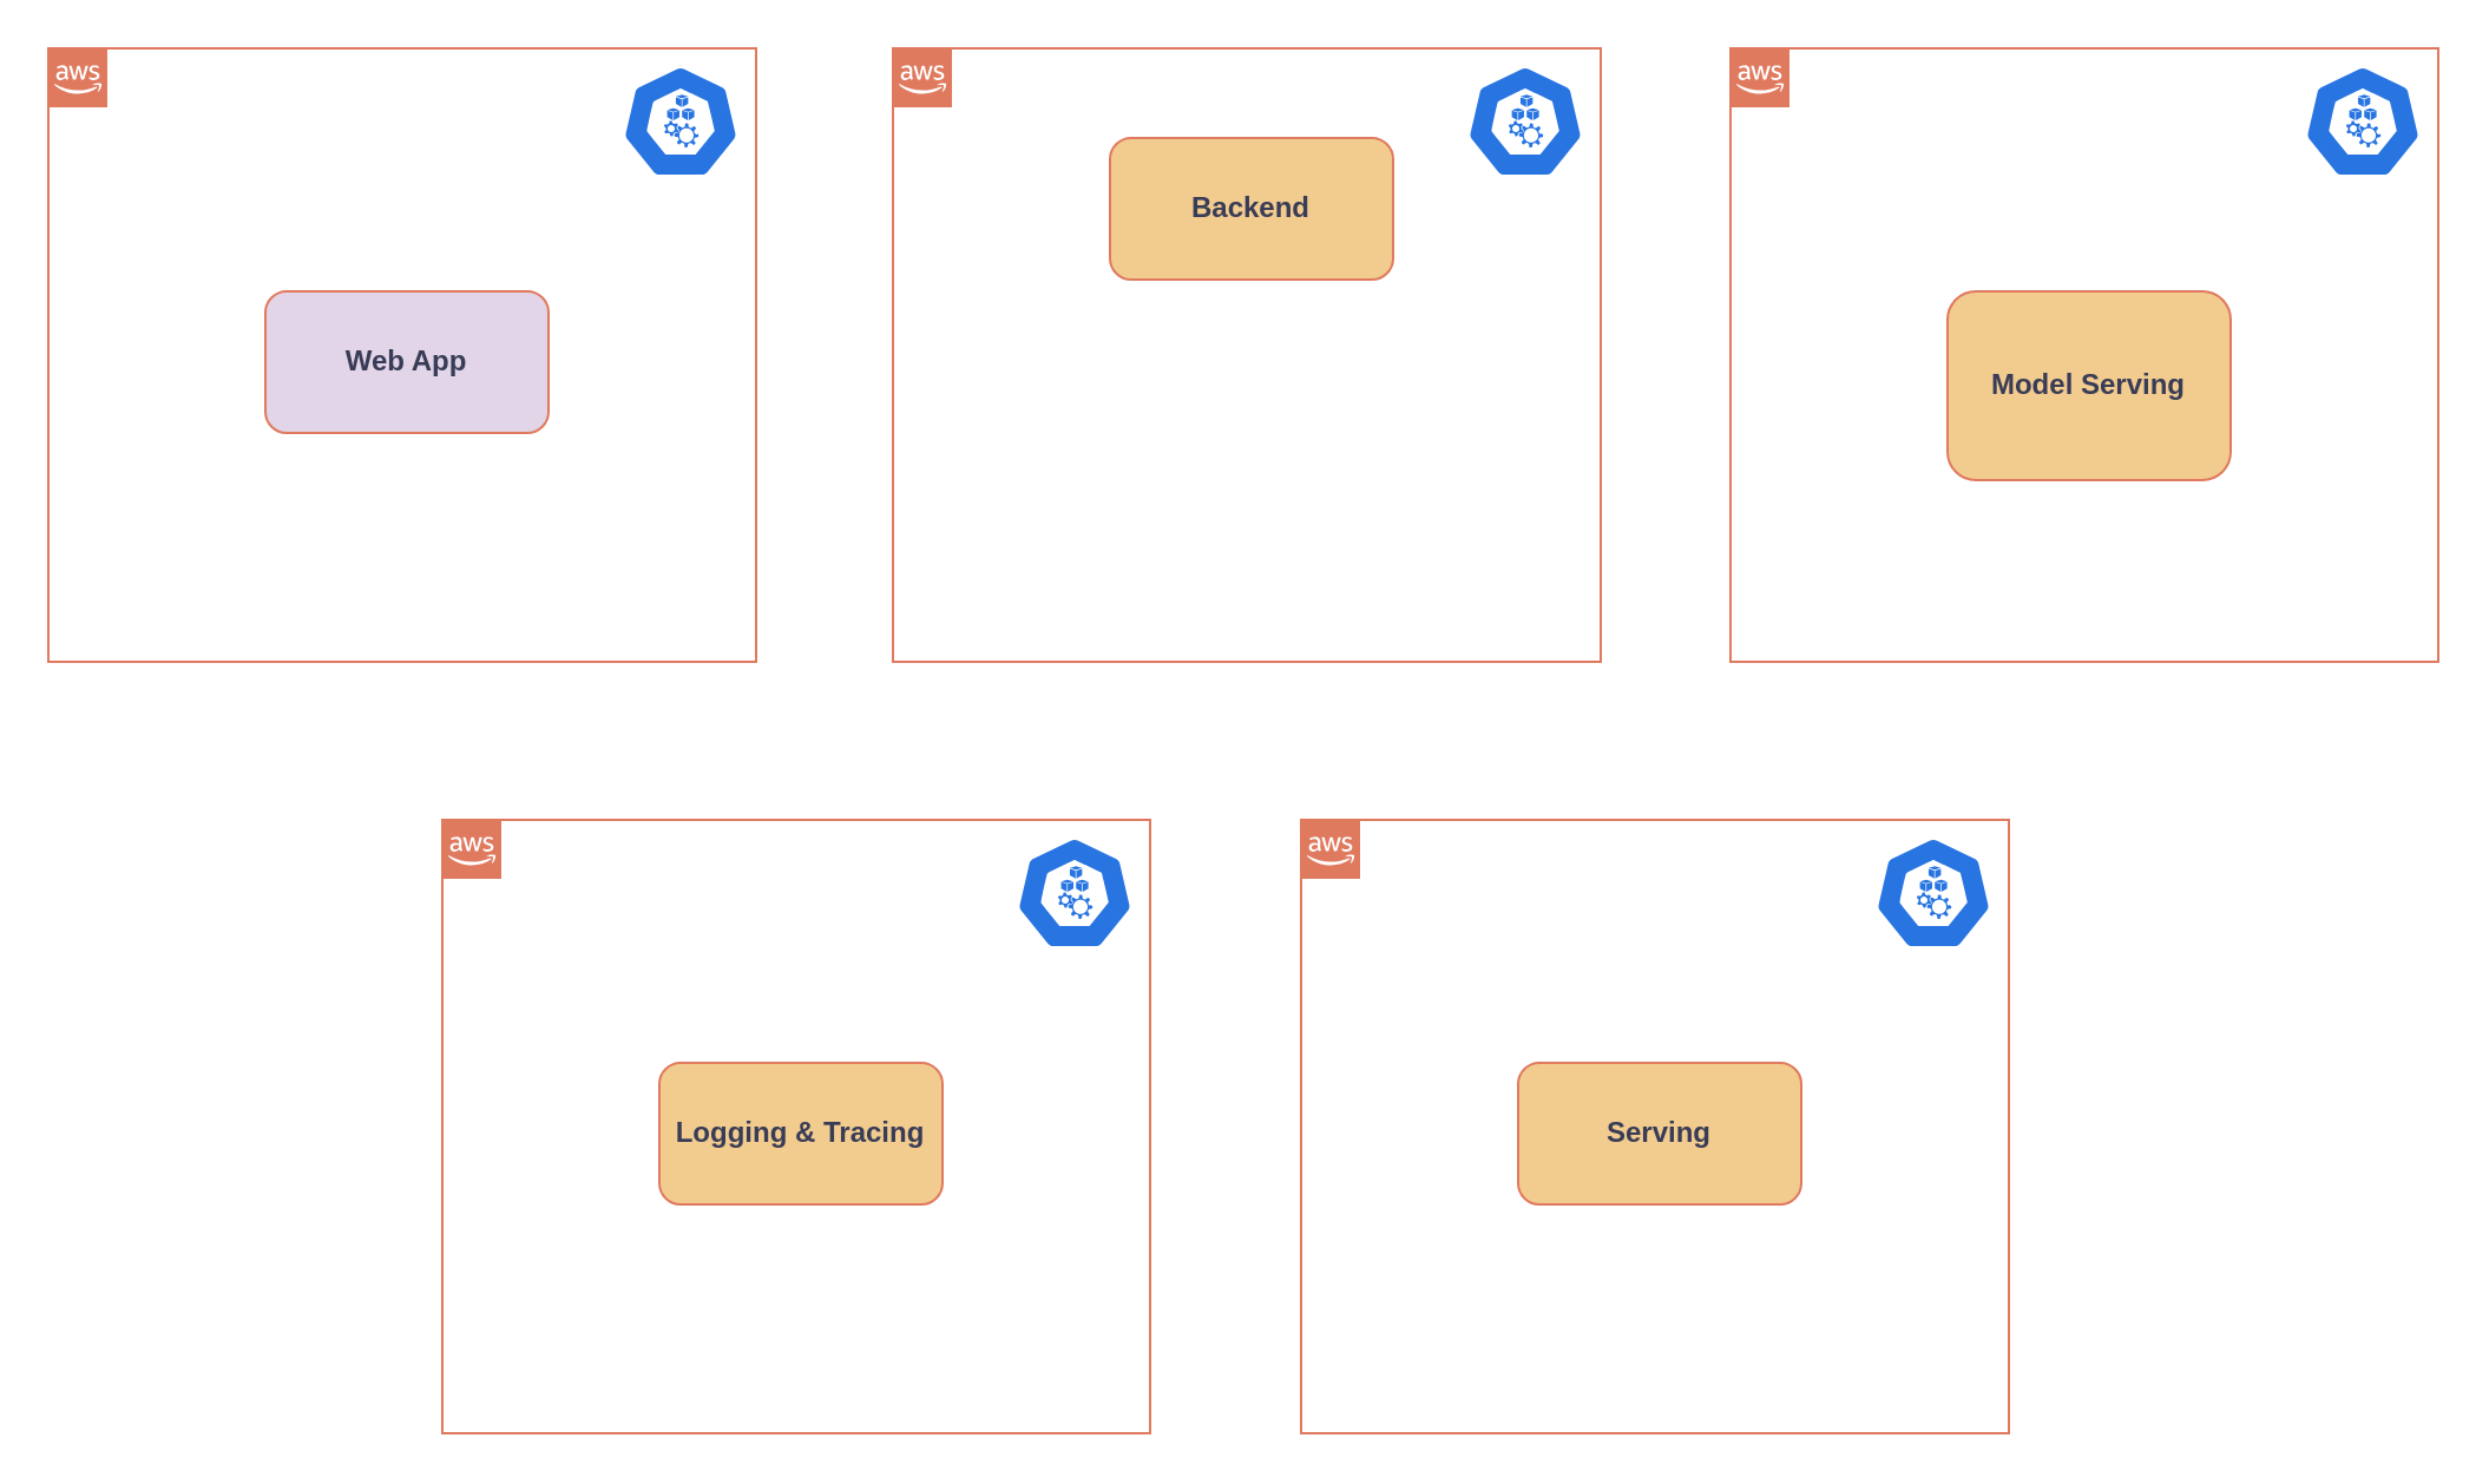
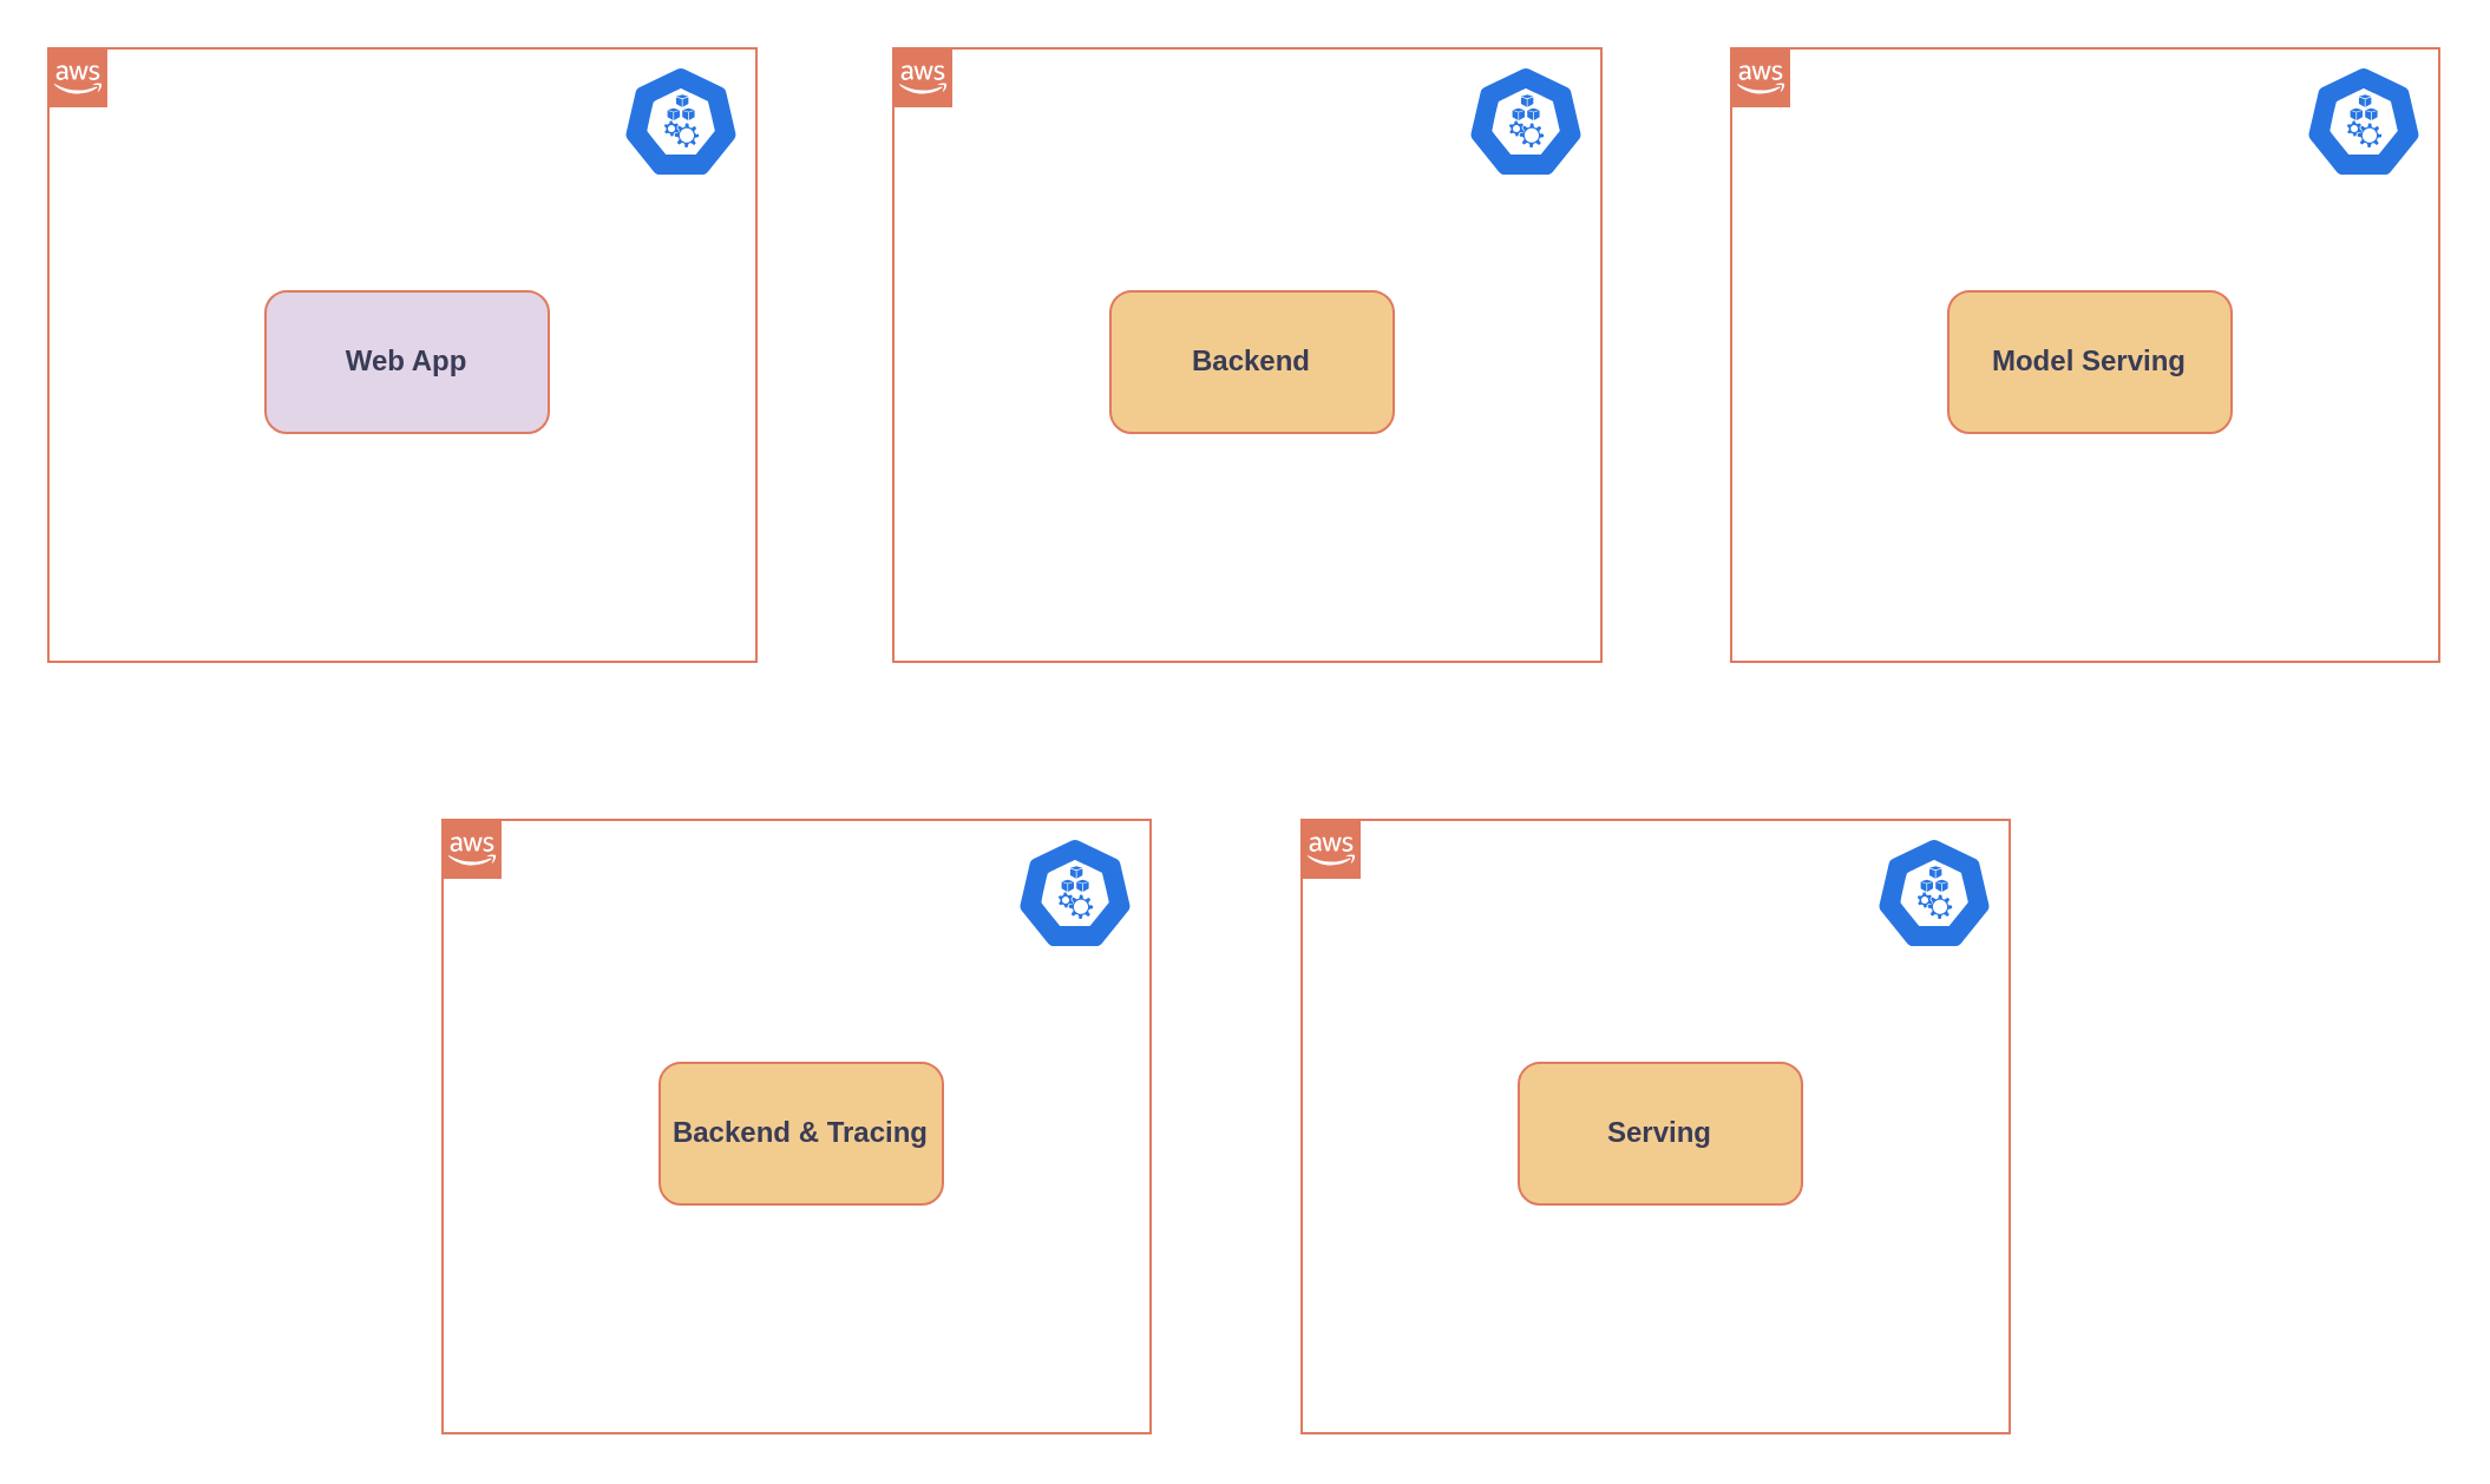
- <mxCell id="7" value="&lt;b&gt;Backend&lt;/b&gt;" style="rounded=1;whiteSpace=wrap;html=1;strokeColor=#E07A5F;fontColor=#393C56;fillColor=#F2CC8F;" vertex="1" parent="5"><mxGeometry x="92" y="38" width="120" height="60" as="geometry" /></mxCell>
+ <mxCell id="7" value="&lt;b&gt;Backend&lt;/b&gt;" style="rounded=1;whiteSpace=wrap;html=1;strokeColor=#E07A5F;fontColor=#393C56;fillColor=#F2CC8F;" vertex="1" parent="5"><mxGeometry x="92" y="103" width="120" height="60" as="geometry" /></mxCell>
- <mxCell id="10" value="&lt;b&gt;Model Serving&lt;/b&gt;" style="rounded=1;whiteSpace=wrap;html=1;strokeColor=#E07A5F;fontColor=#393C56;fillColor=#F2CC8F;" vertex="1" parent="8"><mxGeometry x="92" y="103" width="120" height="80" as="geometry" /></mxCell>
+ <mxCell id="10" value="&lt;b&gt;Model Serving&lt;/b&gt;" style="rounded=1;whiteSpace=wrap;html=1;strokeColor=#E07A5F;fontColor=#393C56;fillColor=#F2CC8F;" vertex="1" parent="8"><mxGeometry x="92" y="103" width="120" height="60" as="geometry" /></mxCell>
- <mxCell id="13" value="&lt;b&gt;Logging &amp;amp; Tracing&lt;/b&gt;" style="rounded=1;whiteSpace=wrap;html=1;strokeColor=#E07A5F;fontColor=#393C56;fillColor=#F2CC8F;" vertex="1" parent="11"><mxGeometry x="92" y="103" width="120" height="60" as="geometry" /></mxCell>
+ <mxCell id="13" value="&lt;b&gt;Backend &amp;amp; Tracing&lt;/b&gt;" style="rounded=1;whiteSpace=wrap;html=1;strokeColor=#E07A5F;fontColor=#393C56;fillColor=#F2CC8F;" vertex="1" parent="11"><mxGeometry x="92" y="103" width="120" height="60" as="geometry" /></mxCell>
